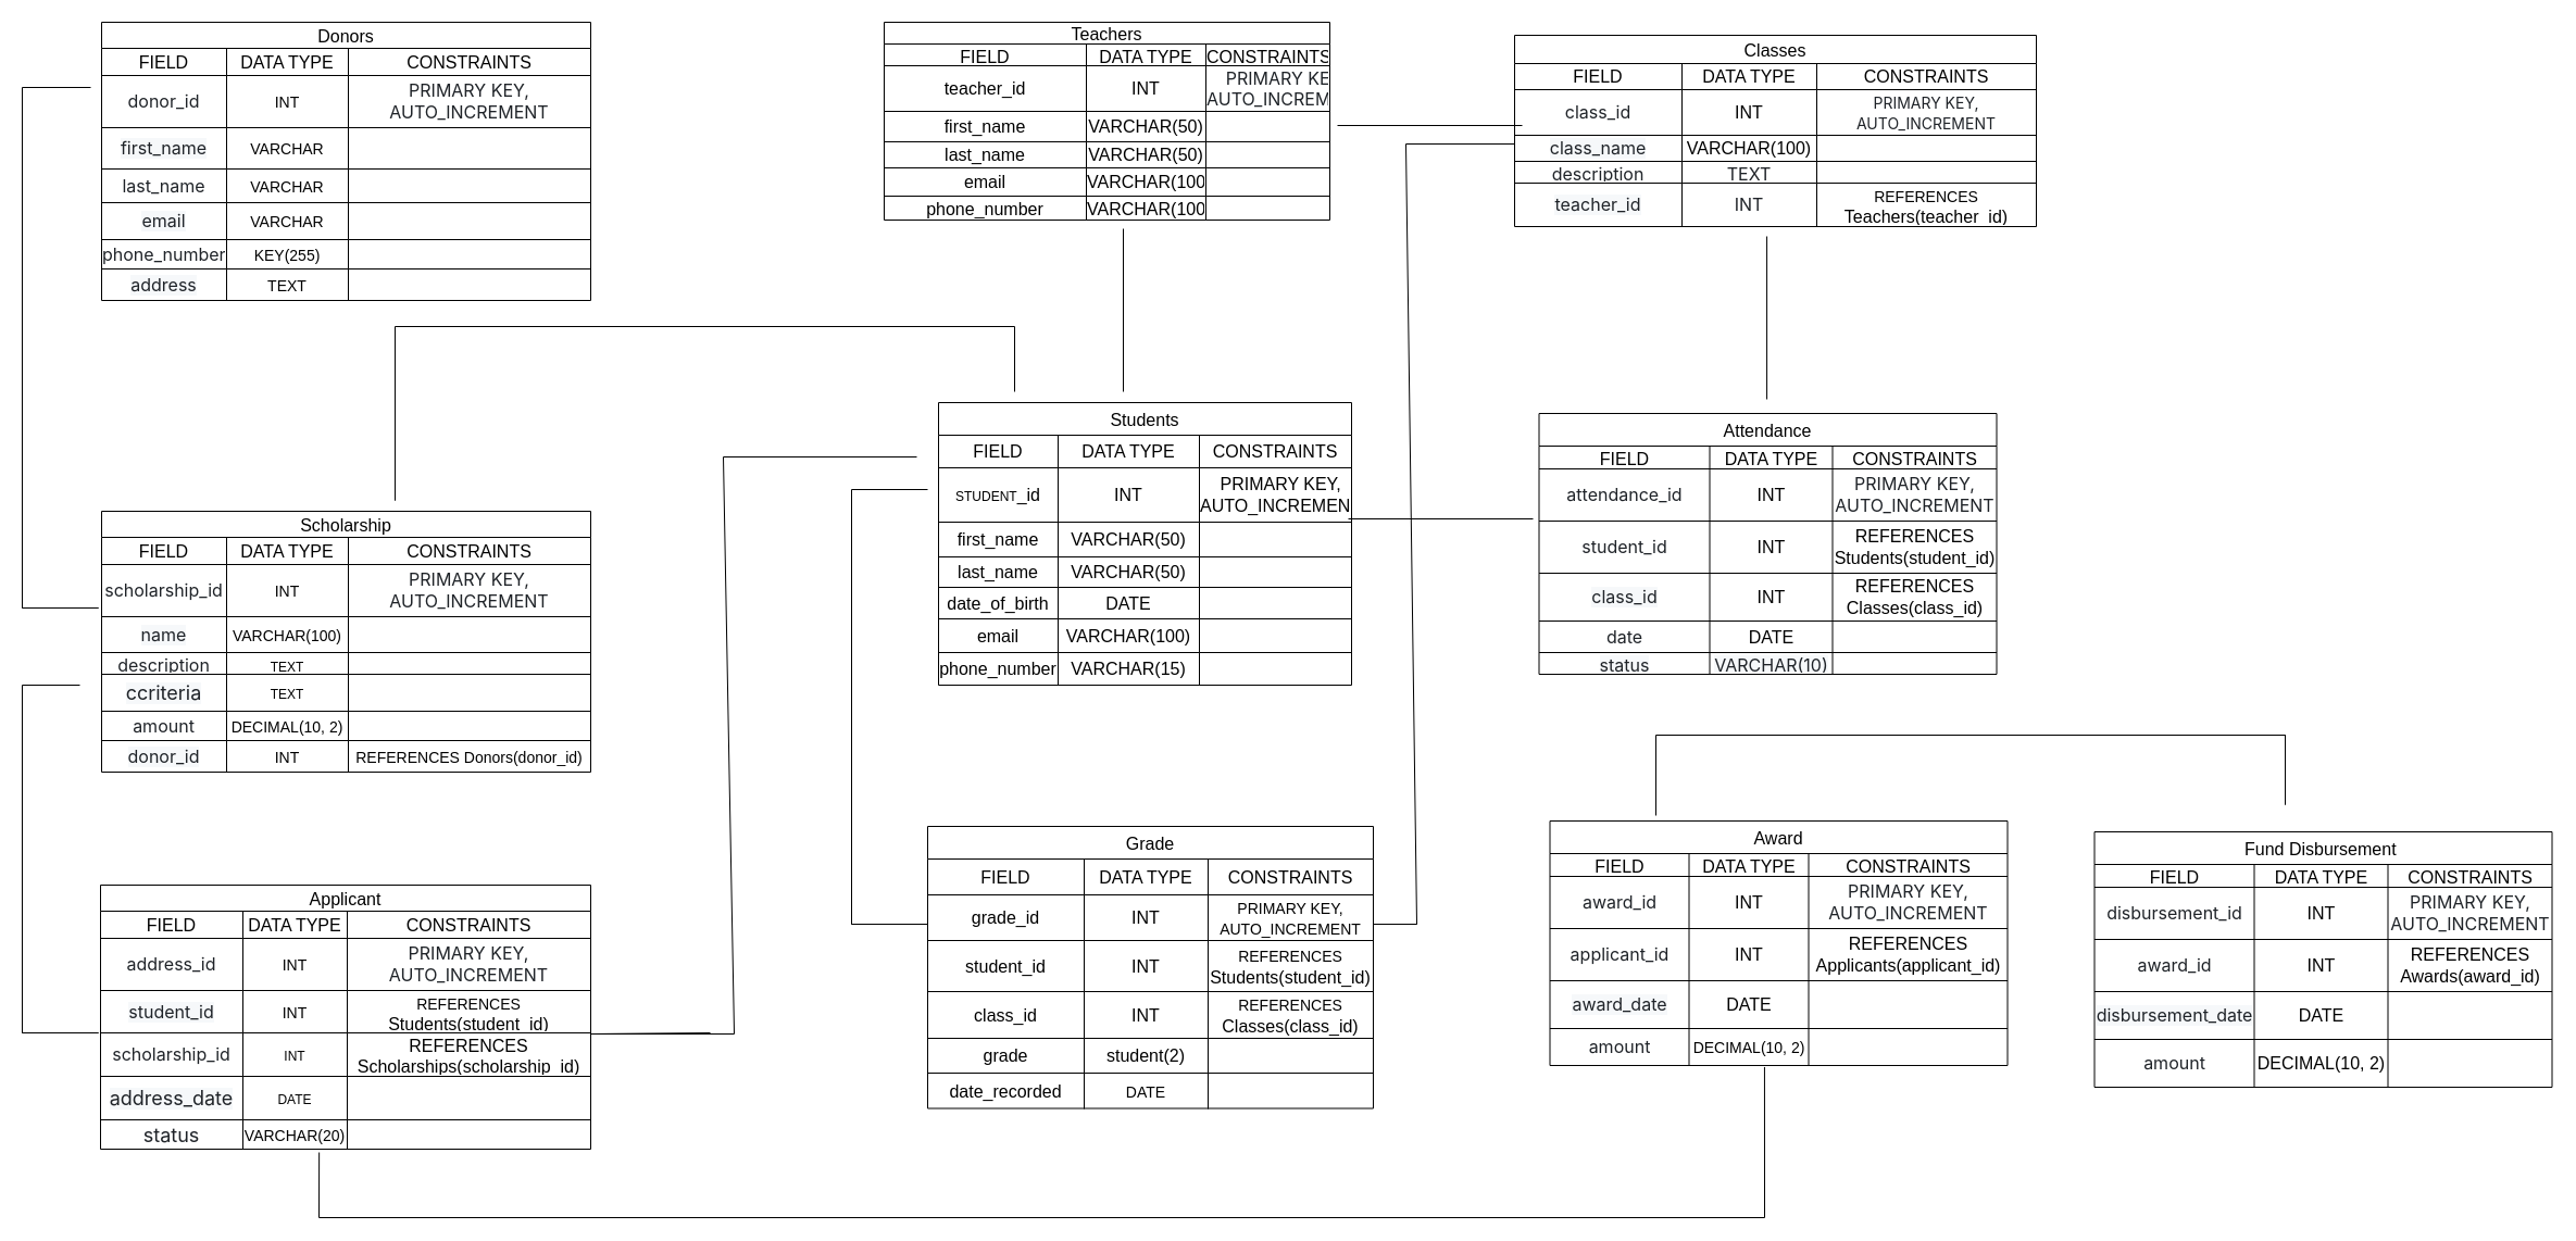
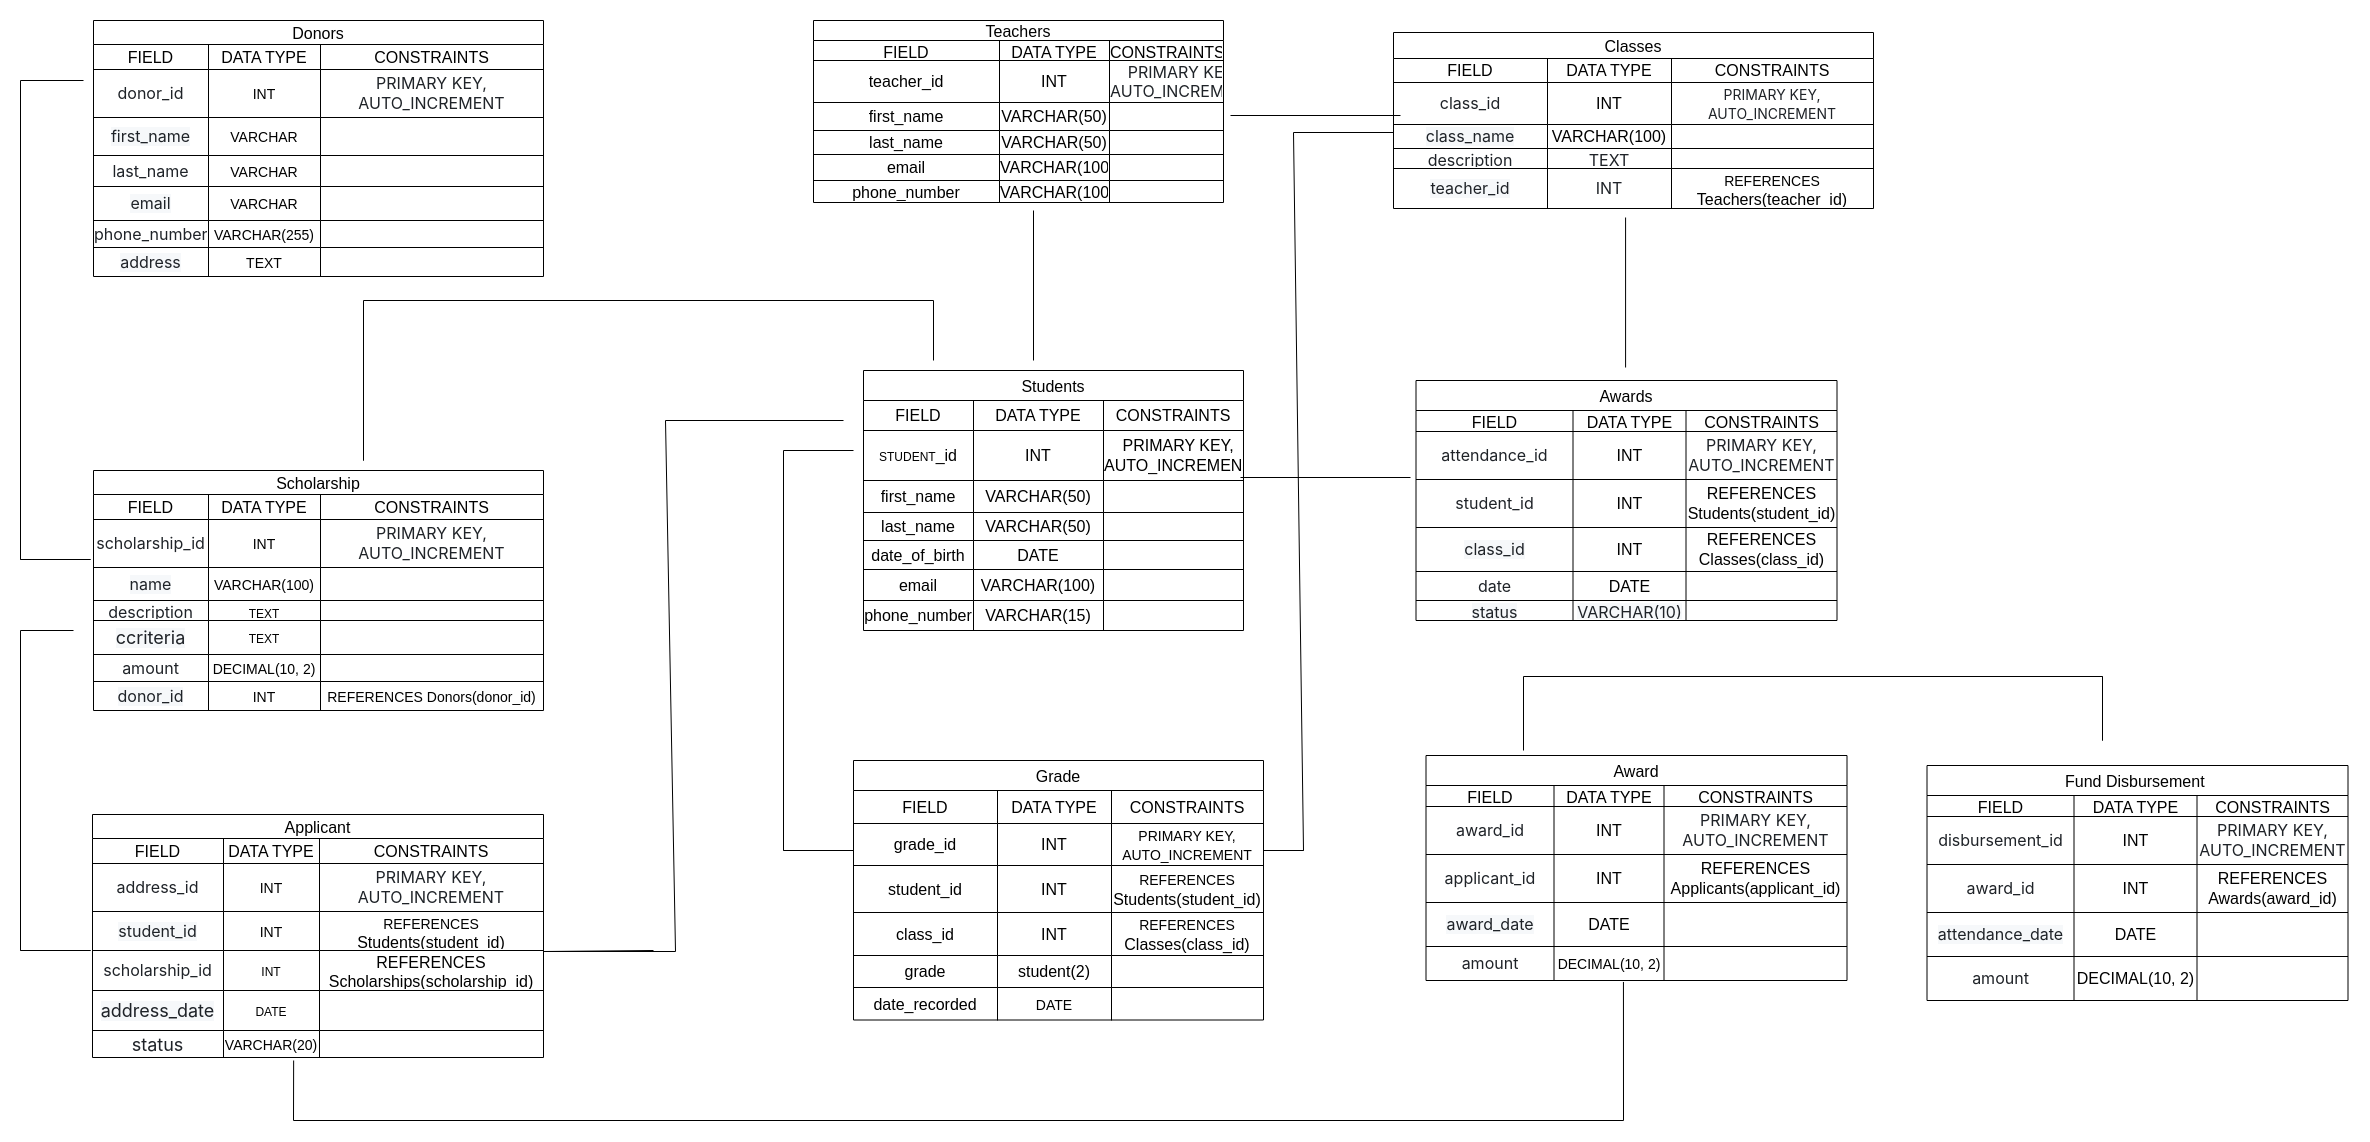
- <mxCell id="125" value="&lt;font style=&quot;font-size: 14px;&quot;&gt;KEY(255)&lt;/font&gt;" style="shape=partialRectangle;html=1;whiteSpace=wrap;connectable=0;strokeColor=inherit;overflow=hidden;fillColor=none;top=0;left=0;bottom=0;right=0;pointerEvents=1;fontSize=16;" vertex="1" parent="123"><mxGeometry x="115" width="112" height="27" as="geometry"><mxRectangle width="112" height="27" as="alternateBounds" /></mxGeometry></mxCell>
+ <mxCell id="125" value="&lt;font style=&quot;font-size: 14px;&quot;&gt;VARCHAR(255)&lt;/font&gt;" style="shape=partialRectangle;html=1;whiteSpace=wrap;connectable=0;strokeColor=inherit;overflow=hidden;fillColor=none;top=0;left=0;bottom=0;right=0;pointerEvents=1;fontSize=16;" vertex="1" parent="123"><mxGeometry x="115" width="112" height="27" as="geometry"><mxRectangle width="112" height="27" as="alternateBounds" /></mxGeometry></mxCell>
- <mxCell id="77" value="Attendance" style="shape=table;startSize=30;container=1;collapsible=0;childLayout=tableLayout;strokeColor=default;fontSize=16;" vertex="1" parent="1"><mxGeometry x="1415.5" y="380" width="421" height="240" as="geometry" /></mxCell>
+ <mxCell id="77" value="Awards" style="shape=table;startSize=30;container=1;collapsible=0;childLayout=tableLayout;strokeColor=default;fontSize=16;" vertex="1" parent="1"><mxGeometry x="1415.5" y="380" width="421" height="240" as="geometry" /></mxCell>
- <mxCell id="255" value="&lt;span style=&quot;color: rgb(31, 35, 40); font-family: -apple-system, BlinkMacSystemFont, &amp;quot;Segoe UI&amp;quot;, &amp;quot;Noto Sans&amp;quot;, Helvetica, Arial, sans-serif, &amp;quot;Apple Color Emoji&amp;quot;, &amp;quot;Segoe UI Emoji&amp;quot;; text-align: start; background-color: rgb(246, 248, 250);&quot;&gt;disbursement_date&lt;/span&gt;" style="shape=partialRectangle;html=1;whiteSpace=wrap;connectable=0;strokeColor=inherit;overflow=hidden;fillColor=none;top=0;left=0;bottom=0;right=0;pointerEvents=1;fontSize=16;" vertex="1" parent="254"><mxGeometry width="147" height="44" as="geometry"><mxRectangle width="147" height="44" as="alternateBounds" /></mxGeometry></mxCell>
+ <mxCell id="255" value="&lt;span style=&quot;color: rgb(31, 35, 40); font-family: -apple-system, BlinkMacSystemFont, &amp;quot;Segoe UI&amp;quot;, &amp;quot;Noto Sans&amp;quot;, Helvetica, Arial, sans-serif, &amp;quot;Apple Color Emoji&amp;quot;, &amp;quot;Segoe UI Emoji&amp;quot;; text-align: start; background-color: rgb(246, 248, 250);&quot;&gt;attendance_date&lt;/span&gt;" style="shape=partialRectangle;html=1;whiteSpace=wrap;connectable=0;strokeColor=inherit;overflow=hidden;fillColor=none;top=0;left=0;bottom=0;right=0;pointerEvents=1;fontSize=16;" vertex="1" parent="254"><mxGeometry width="147" height="44" as="geometry"><mxRectangle width="147" height="44" as="alternateBounds" /></mxGeometry></mxCell>
